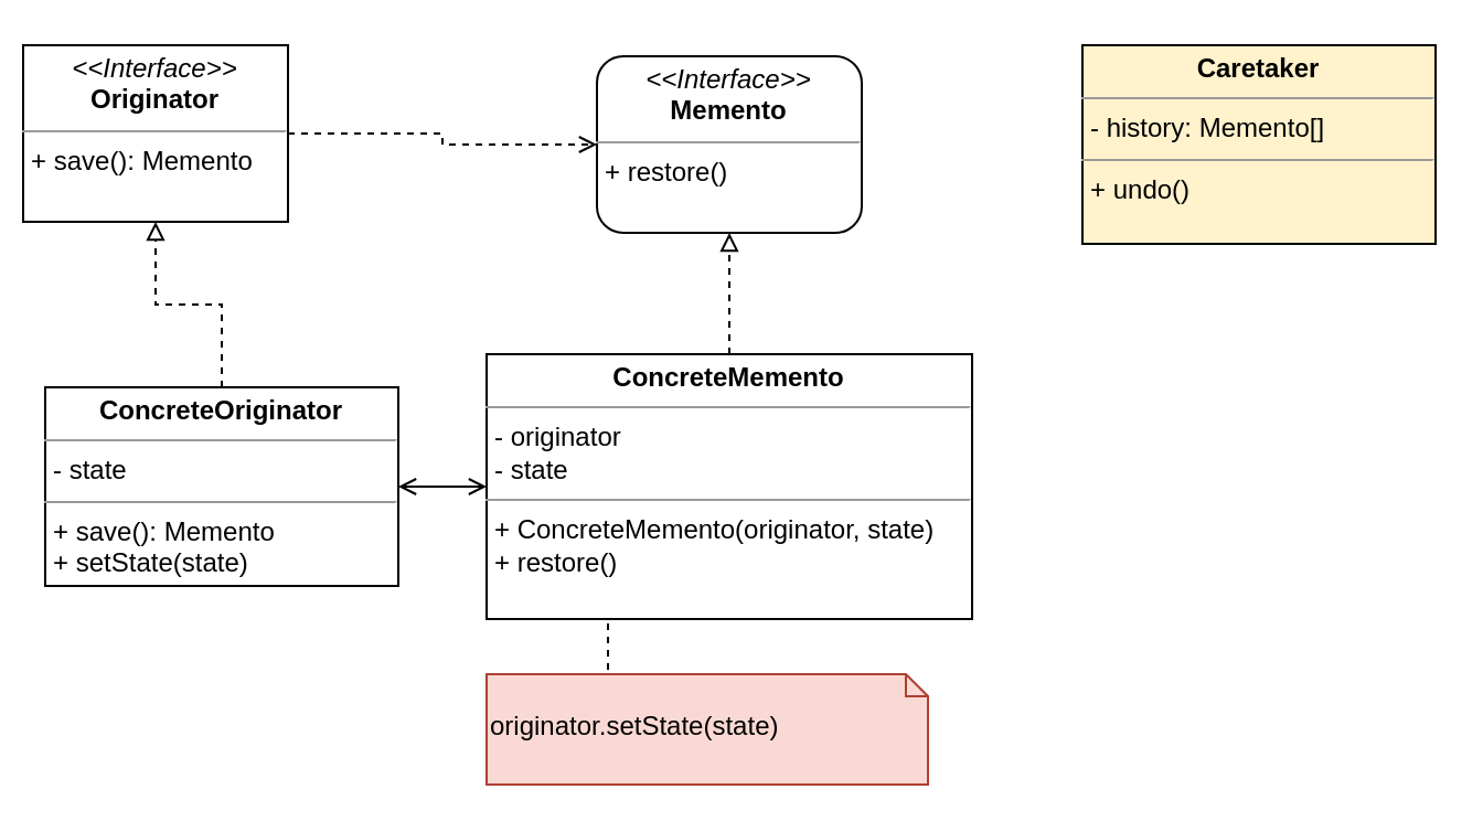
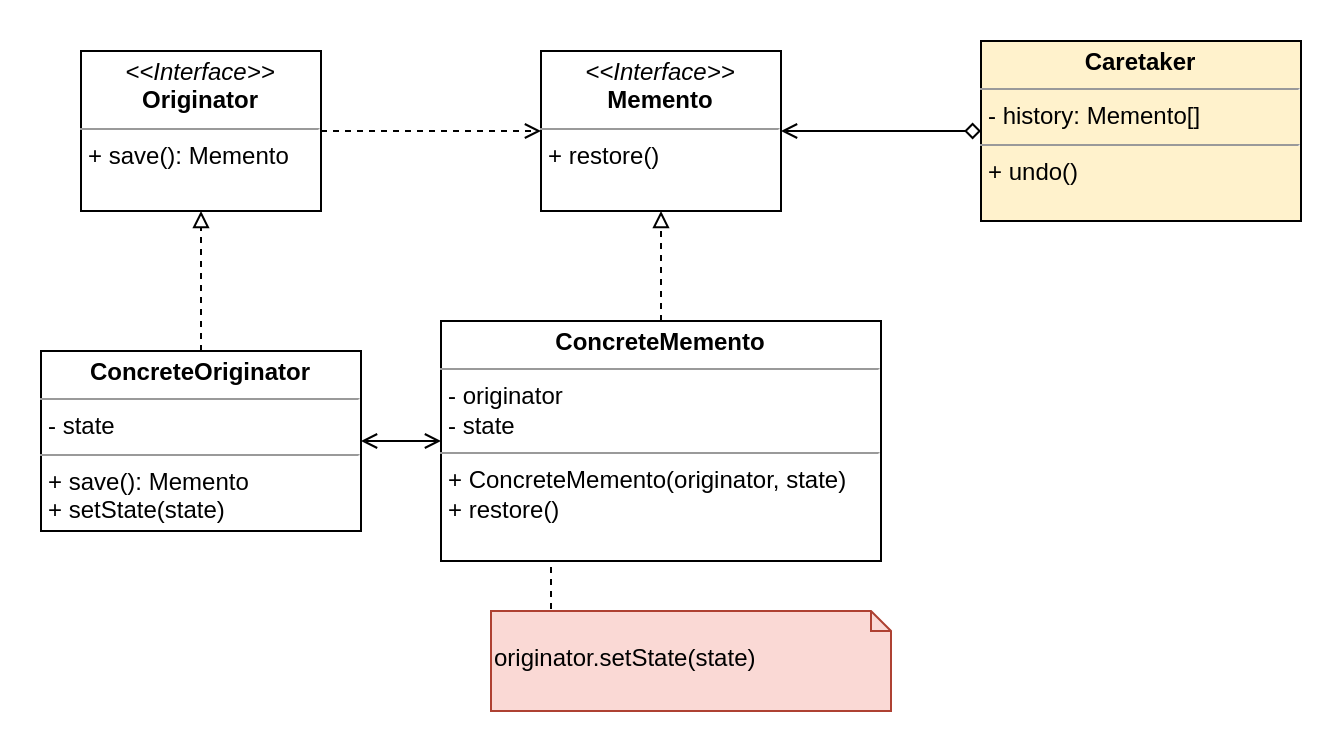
- <mxCell id="3" value="&lt;p style=&quot;margin:0px;margin-top:4px;text-align:center;&quot;&gt;&lt;i&gt;&amp;lt;&amp;lt;Interface&amp;gt;&amp;gt;&lt;/i&gt;&lt;br&gt;&lt;b&gt;Originator&lt;/b&gt;&lt;/p&gt;&lt;hr size=&quot;1&quot;&gt;&lt;p style=&quot;margin:0px;margin-left:4px;&quot;&gt;+ save(): Memento&lt;/p&gt;" style="verticalAlign=top;align=left;overflow=fill;fontSize=12;fontFamily=Helvetica;html=1;" vertex="1" parent="1"><mxGeometry x="10" y="20" width="120" height="80" as="geometry" /></mxCell>
+ <mxCell id="3" value="&lt;p style=&quot;margin:0px;margin-top:4px;text-align:center;&quot;&gt;&lt;i&gt;&amp;lt;&amp;lt;Interface&amp;gt;&amp;gt;&lt;/i&gt;&lt;br&gt;&lt;b&gt;Originator&lt;/b&gt;&lt;/p&gt;&lt;hr size=&quot;1&quot;&gt;&lt;p style=&quot;margin:0px;margin-left:4px;&quot;&gt;+ save(): Memento&lt;/p&gt;" style="verticalAlign=top;align=left;overflow=fill;fontSize=12;fontFamily=Helvetica;html=1;" vertex="1" parent="1"><mxGeometry x="40" y="25" width="120" height="80" as="geometry" /></mxCell>
- <mxCell id="4" value="&lt;p style=&quot;margin:0px;margin-top:4px;text-align:center;&quot;&gt;&lt;i&gt;&amp;lt;&amp;lt;Interface&amp;gt;&amp;gt;&lt;/i&gt;&lt;br&gt;&lt;b&gt;Memento&lt;/b&gt;&lt;/p&gt;&lt;hr size=&quot;1&quot;&gt;&lt;p style=&quot;margin:0px;margin-left:4px;&quot;&gt;+ restore()&lt;/p&gt;" style="verticalAlign=top;align=left;overflow=fill;fontSize=12;fontFamily=Helvetica;html=1;rounded=1;" vertex="1" parent="1"><mxGeometry x="270" y="25" width="120" height="80" as="geometry" /></mxCell>
+ <mxCell id="4" value="&lt;p style=&quot;margin:0px;margin-top:4px;text-align:center;&quot;&gt;&lt;i&gt;&amp;lt;&amp;lt;Interface&amp;gt;&amp;gt;&lt;/i&gt;&lt;br&gt;&lt;b&gt;Memento&lt;/b&gt;&lt;/p&gt;&lt;hr size=&quot;1&quot;&gt;&lt;p style=&quot;margin:0px;margin-left:4px;&quot;&gt;+ restore()&lt;/p&gt;" style="verticalAlign=top;align=left;overflow=fill;fontSize=12;fontFamily=Helvetica;html=1;" vertex="1" parent="1"><mxGeometry x="270" y="25" width="120" height="80" as="geometry" /></mxCell>
+ <mxCell id="10" style="edgeStyle=orthogonalEdgeStyle;rounded=0;orthogonalLoop=1;jettySize=auto;html=1;exitX=0;exitY=0.5;exitDx=0;exitDy=0;entryX=1;entryY=0.5;entryDx=0;entryDy=0;endArrow=open;endFill=0;startArrow=diamond;startFill=0;" edge="1" parent="1" source="11" target="4"><mxGeometry relative="1" as="geometry" /></mxCell>
- <mxCell id="13" value="originator.setState(state)" style="shape=note2;boundedLbl=1;whiteSpace=wrap;html=1;size=10;verticalAlign=top;align=left;fillColor=#fad9d5;strokeColor=#ae4132;" vertex="1" parent="1"><mxGeometry x="220" y="305" width="200" height="50" as="geometry" /></mxCell>
+ <mxCell id="13" value="originator.setState(state)" style="shape=note2;boundedLbl=1;whiteSpace=wrap;html=1;size=10;verticalAlign=top;align=left;fillColor=#fad9d5;strokeColor=#ae4132;" vertex="1" parent="1"><mxGeometry x="245" y="305" width="200" height="50" as="geometry" /></mxCell>
